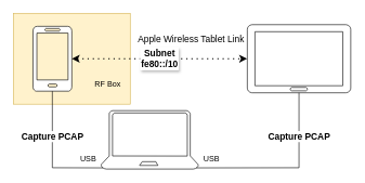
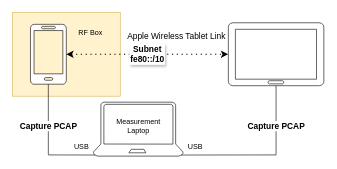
- <mxCell id="5" value="RF Box" style="text;html=1;align=center;verticalAlign=middle;resizable=0;points=[];autosize=1;strokeColor=none;fillColor=none;" vertex="1" parent="1"><mxGeometry x="135" y="115" width="60" height="30" as="geometry" /></mxCell>
+ <mxCell id="5" value="RF Box" style="text;html=1;align=center;verticalAlign=middle;resizable=0;points=[];autosize=1;strokeColor=none;fillColor=none;" vertex="1" parent="1"><mxGeometry x="120" y="40" width="60" height="30" as="geometry" /></mxCell>
+ <mxCell id="13" value="&lt;div&gt;Measurement&lt;/div&gt;&lt;div&gt;Laptop&lt;br&gt;&lt;/div&gt;" style="text;html=1;align=center;verticalAlign=middle;resizable=0;points=[];autosize=1;strokeColor=none;fillColor=none;" vertex="1" parent="1"><mxGeometry x="180" y="190" width="100" height="40" as="geometry" /></mxCell>
